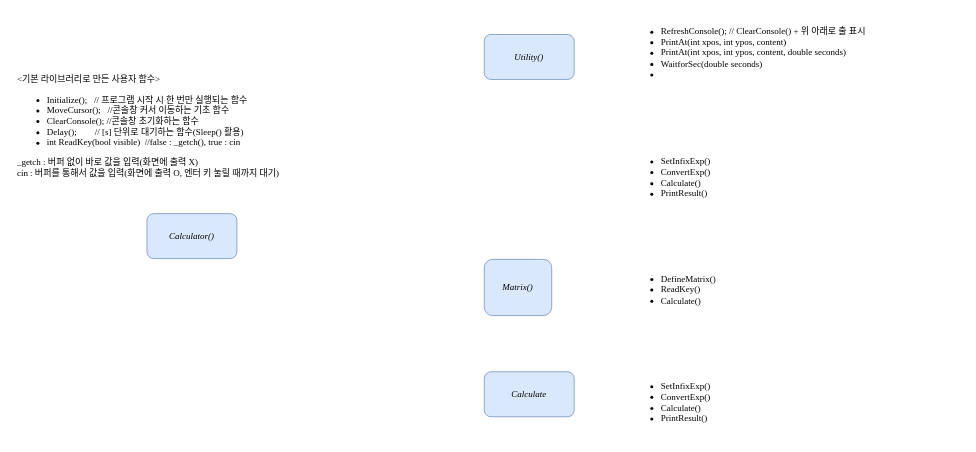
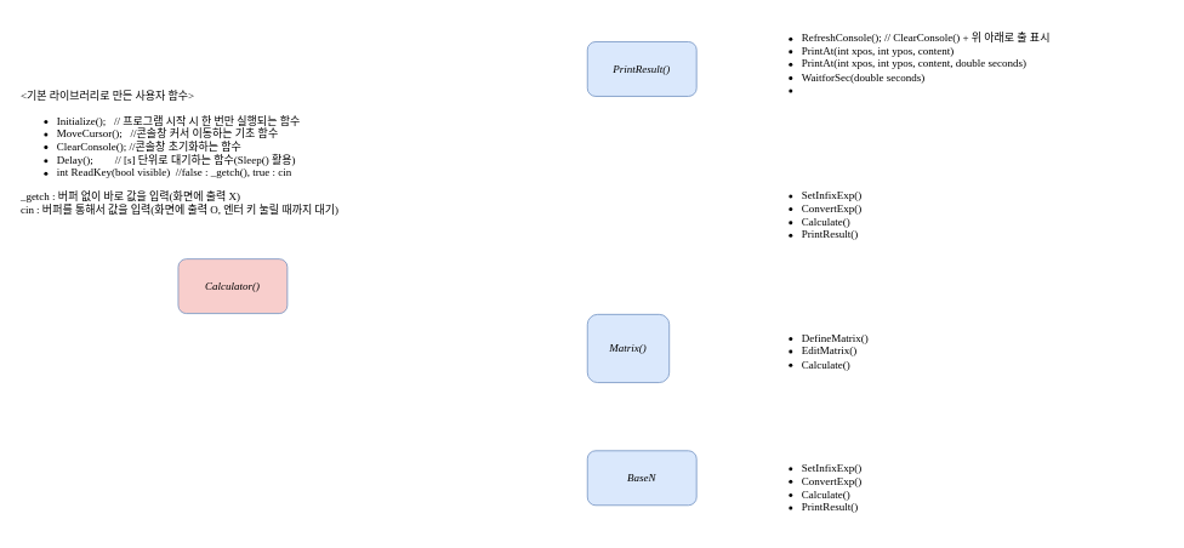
- <mxCell id="3" value="Utility()" style="rounded=1;whiteSpace=wrap;html=1;fillColor=#dae8fc;strokeColor=#6c8ebf;fontFamily=Lucida Console;fontStyle=2" vertex="1" parent="1"><mxGeometry x="645" y="45.5" width="120" height="60" as="geometry" /></mxCell>
+ <mxCell id="3" value="PrintResult()" style="rounded=1;whiteSpace=wrap;html=1;fillColor=#dae8fc;strokeColor=#6c8ebf;fontFamily=Lucida Console;fontStyle=2" vertex="1" parent="1"><mxGeometry x="645" y="45.5" width="120" height="60" as="geometry" /></mxCell>
- <mxCell id="2" value="Calculator()" style="rounded=1;whiteSpace=wrap;html=1;fillColor=#dae8fc;strokeColor=#6c8ebf;fontFamily=Lucida Console;fontStyle=2" vertex="1" parent="1"><mxGeometry x="195" y="284.5" width="120" height="60" as="geometry" /></mxCell>
+ <mxCell id="2" value="Calculator()" style="rounded=1;whiteSpace=wrap;html=1;fillColor=#f8cecc;strokeColor=#6c8ebf;fontFamily=Lucida Console;fontStyle=2;" vertex="1" parent="1"><mxGeometry x="195" y="284.5" width="120" height="60" as="geometry" /></mxCell>
- <mxCell id="9" value="&lt;ul&gt;&lt;li&gt;DefineMatrix()&lt;/li&gt;&lt;li&gt;ReadKey()&lt;/li&gt;&lt;li&gt;Calculate()&lt;/li&gt;&lt;/ul&gt;" style="text;html=1;align=left;verticalAlign=middle;resizable=0;points=[];;autosize=1;fontFamily=Lucida Console;" vertex="1" parent="1"><mxGeometry x="839" y="350.5" width="160" height="70" as="geometry" /></mxCell>
+ <mxCell id="9" value="&lt;ul&gt;&lt;li&gt;DefineMatrix()&lt;/li&gt;&lt;li&gt;EditMatrix()&lt;/li&gt;&lt;li&gt;Calculate()&lt;/li&gt;&lt;/ul&gt;" style="text;html=1;align=left;verticalAlign=middle;resizable=0;points=[];;autosize=1;fontFamily=Lucida Console;" vertex="1" parent="1"><mxGeometry x="839" y="350.5" width="160" height="70" as="geometry" /></mxCell>
- <mxCell id="5" value="Calculate" style="rounded=1;whiteSpace=wrap;html=1;fillColor=#dae8fc;strokeColor=#6c8ebf;fontFamily=Lucida Console;fontStyle=2" vertex="1" parent="1"><mxGeometry x="645" y="495.5" width="120" height="60" as="geometry" /></mxCell>
+ <mxCell id="5" value="BaseN" style="rounded=1;whiteSpace=wrap;html=1;fillColor=#dae8fc;strokeColor=#6c8ebf;fontFamily=Lucida Console;fontStyle=2" vertex="1" parent="1"><mxGeometry x="645" y="495.5" width="120" height="60" as="geometry" /></mxCell>
